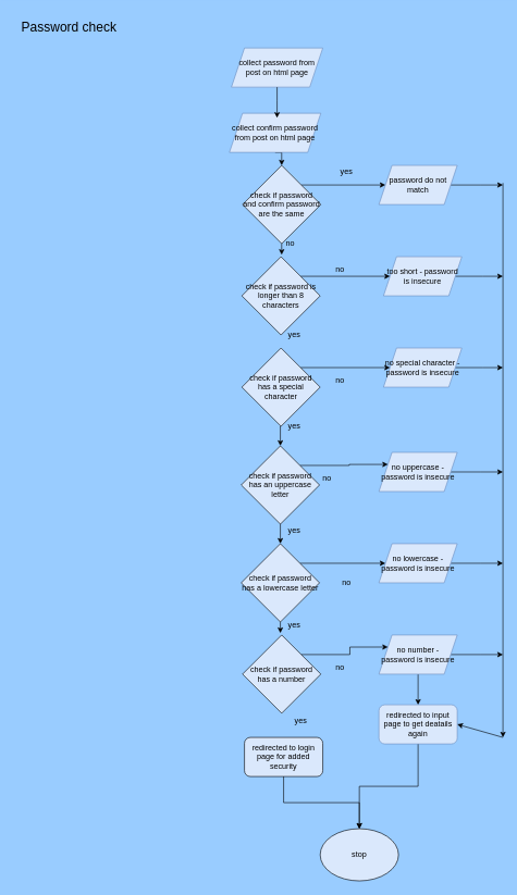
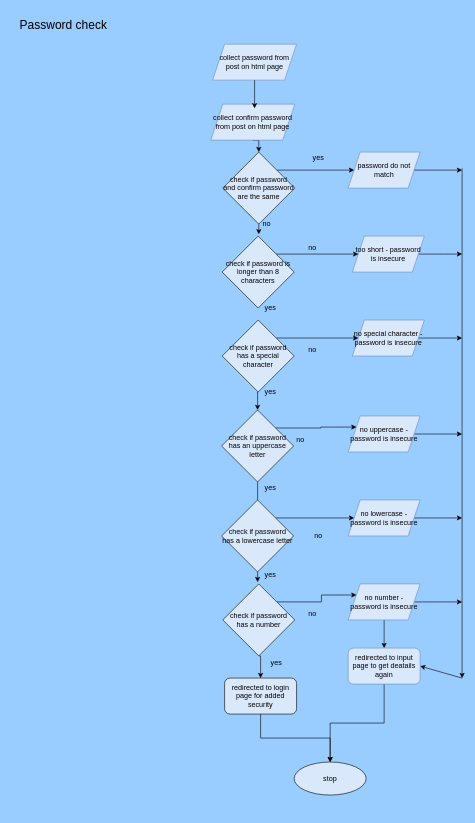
- <mxCell id="14" style="edgeStyle=orthogonalEdgeStyle;rounded=0;orthogonalLoop=1;jettySize=auto;html=1;exitX=0.5;exitY=1;exitDx=0;exitDy=0;entryX=0.5;entryY=0;entryDx=0;entryDy=0;fillColor=#dae8fc;strokeColor=#000000;" parent="1" source="15" target="20" edge="1"><mxGeometry relative="1" as="geometry" /></mxCell>
+ <mxCell id="14" style="edgeStyle=orthogonalEdgeStyle;rounded=0;orthogonalLoop=1;jettySize=auto;html=1;exitX=0.5;exitY=1;exitDx=0;exitDy=0;entryX=0.5;entryY=0;entryDx=0;entryDy=0;fillColor=#dae8fc;strokeColor=#000000;endArrow=none;" parent="1" source="15" target="20" edge="1"><mxGeometry relative="1" as="geometry" /></mxCell>
+ <mxCell id="24" style="edgeStyle=orthogonalEdgeStyle;rounded=0;orthogonalLoop=1;jettySize=auto;html=1;exitX=0.5;exitY=1;exitDx=0;exitDy=0;entryX=0.5;entryY=0;entryDx=0;entryDy=0;fillColor=#dae8fc;strokeColor=#000000;" parent="1" source="25" target="39" edge="1"><mxGeometry relative="1" as="geometry" /></mxCell>
- <mxCell id="40" value="stop" style="ellipse;whiteSpace=wrap;html=1;fillColor=#dae8fc;strokeColor=#000000;" parent="1" vertex="1"><mxGeometry x="490" y="1270" width="120" height="80" as="geometry" /></mxCell>
+ <mxCell id="40" value="stop" style="ellipse;whiteSpace=wrap;html=1;fillColor=#dae8fc;strokeColor=#000000;" parent="1" vertex="1"><mxGeometry x="490" y="1270" width="120" height="55" as="geometry" /></mxCell>
